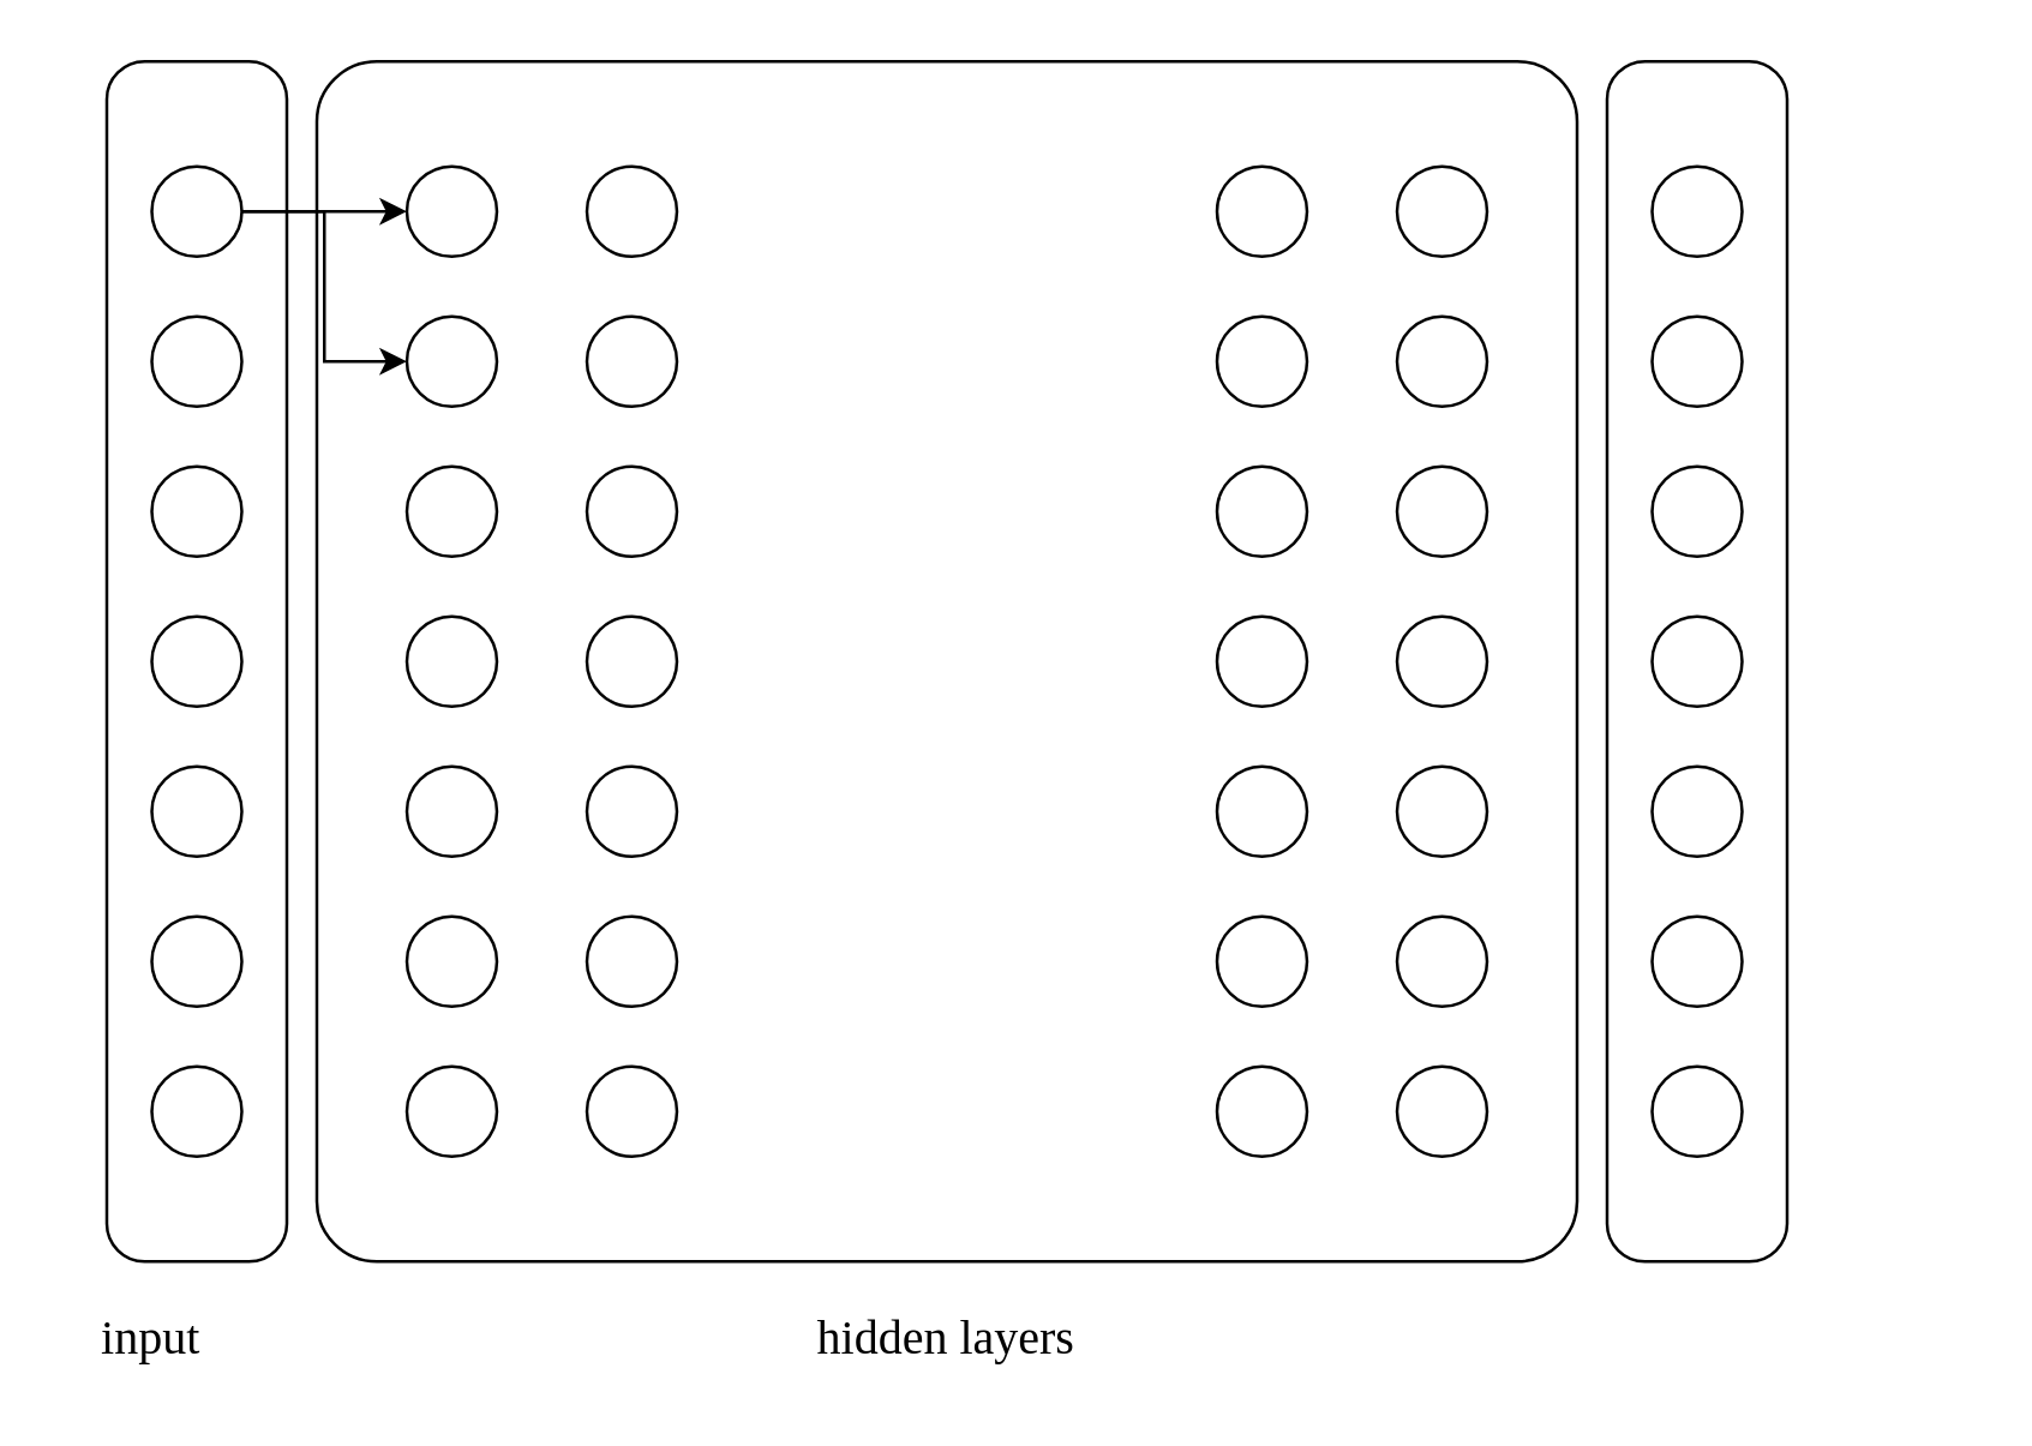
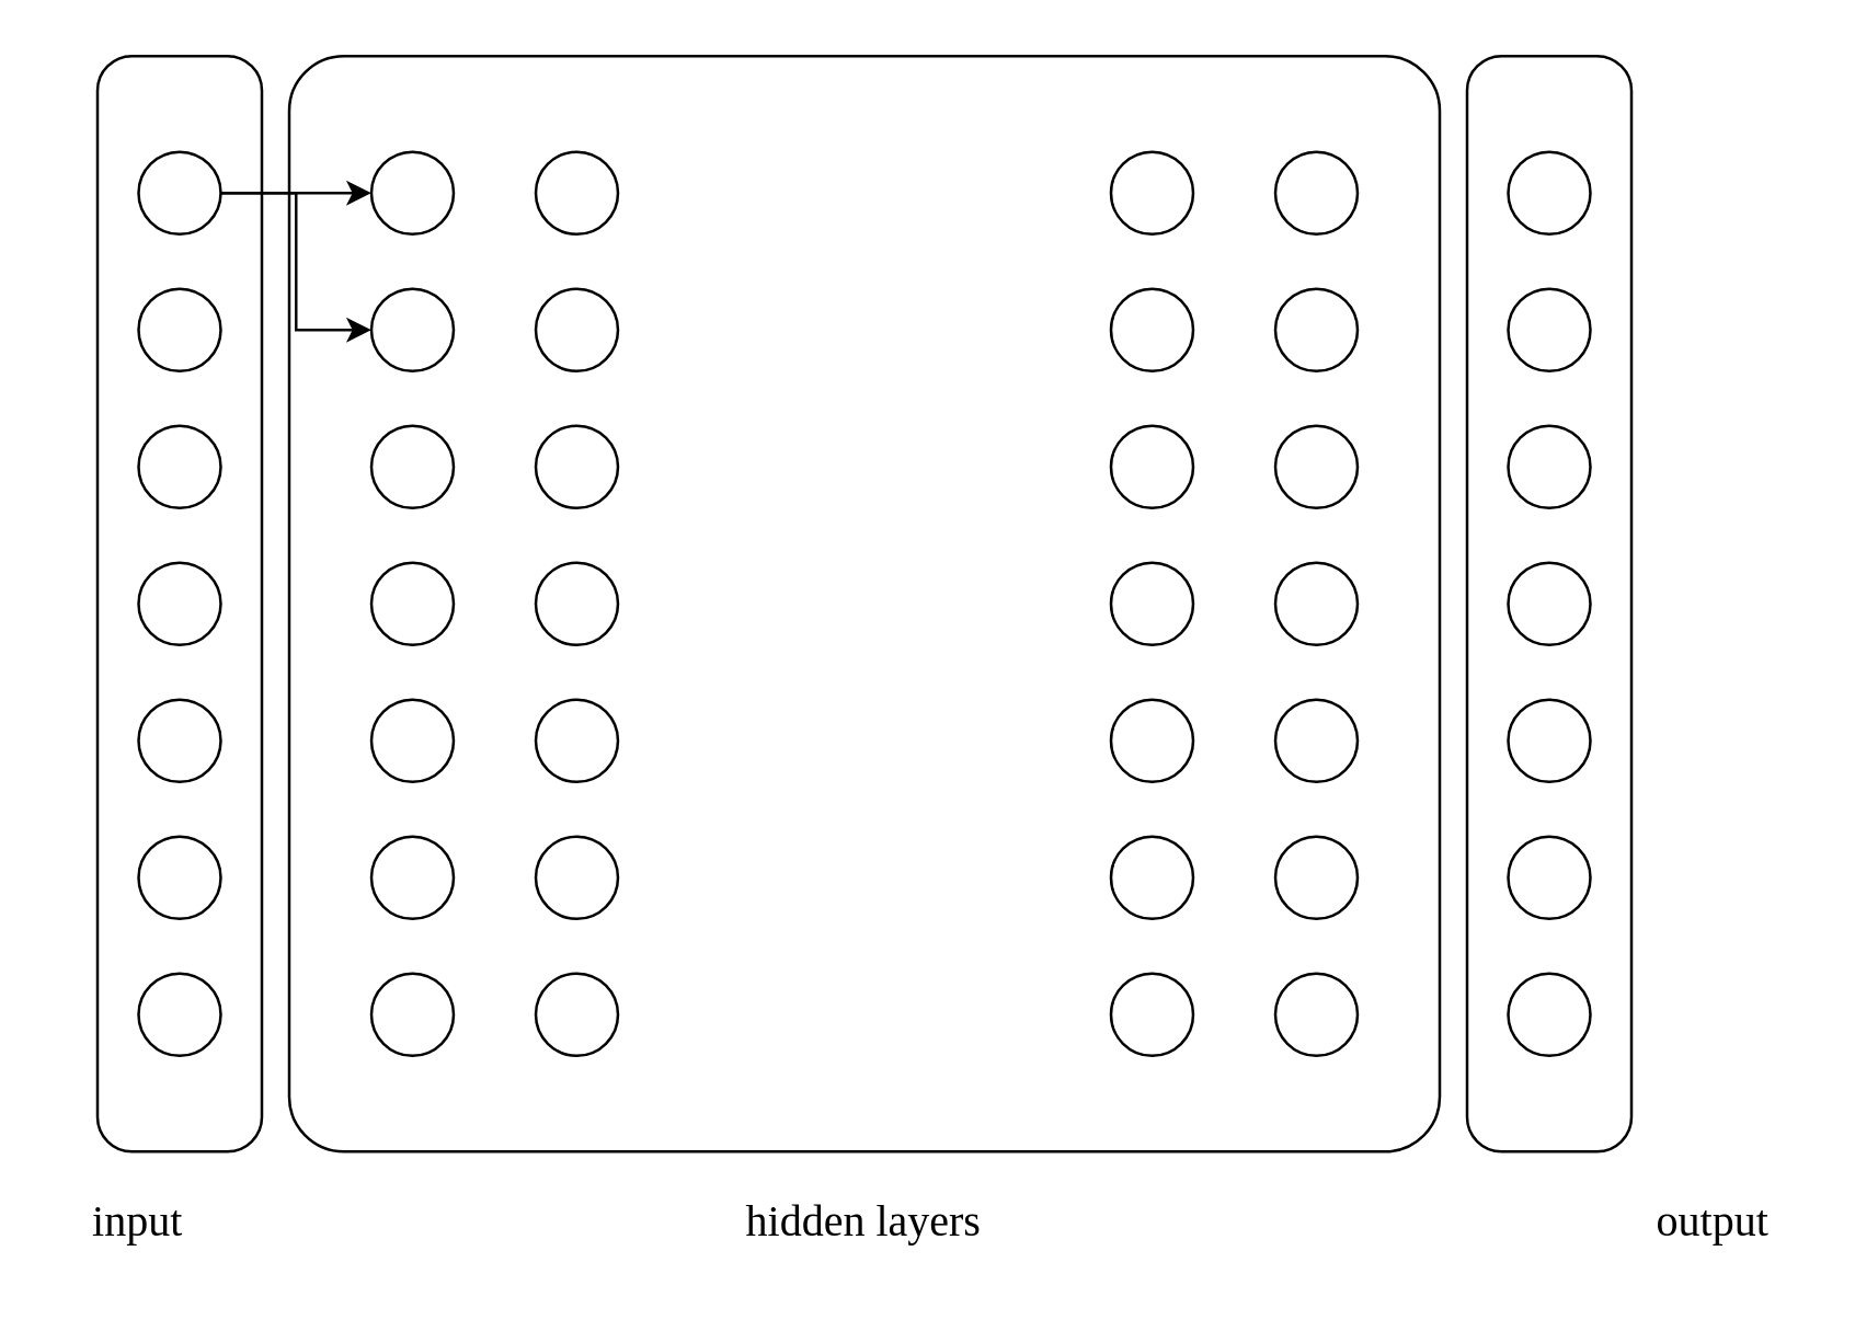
+ <mxCell id="7" value="output" style="text;html=1;align=center;verticalAlign=middle;whiteSpace=wrap;rounded=0;fontFamily=Georgia;fontSize=16;" vertex="1" parent="1"><mxGeometry x="595" y="430" width="60" height="30" as="geometry" /></mxCell>
